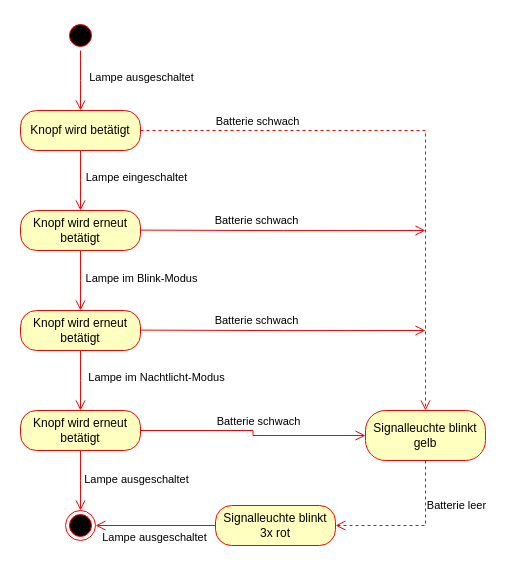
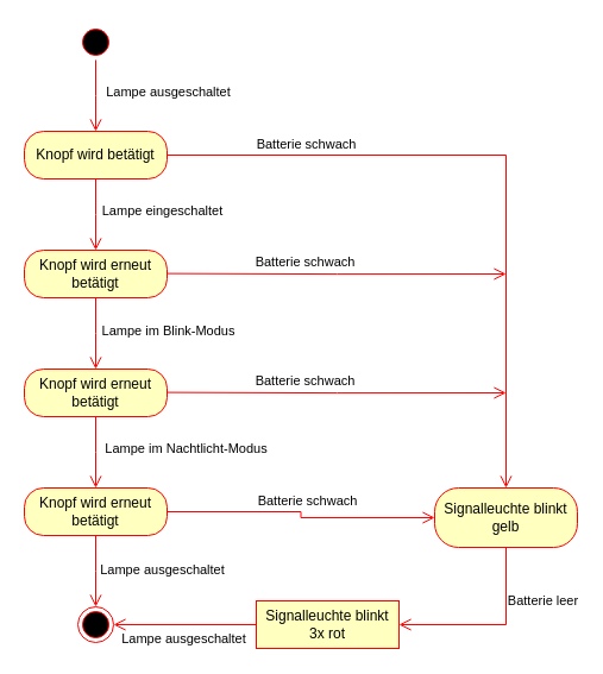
- <mxCell id="18" value="" style="edgeStyle=orthogonalEdgeStyle;html=1;verticalAlign=bottom;endArrow=open;endSize=8;strokeColor=#ff0000;rounded=0;exitX=1;exitY=0.5;exitDx=0;exitDy=0;entryX=0.5;entryY=0;entryDx=0;entryDy=0;dashed=1;" edge="1" parent="1" source="5" target="20"><mxGeometry relative="1" as="geometry"><mxPoint x="325" y="130.26" as="targetPoint" /><mxPoint x="165" y="130" as="sourcePoint" /></mxGeometry></mxCell>
+ <mxCell id="18" value="" style="edgeStyle=orthogonalEdgeStyle;html=1;verticalAlign=bottom;endArrow=open;endSize=8;strokeColor=#ff0000;rounded=0;exitX=1;exitY=0.5;exitDx=0;exitDy=0;entryX=0.5;entryY=0;entryDx=0;entryDy=0;" edge="1" parent="1" source="5" target="20"><mxGeometry relative="1" as="geometry"><mxPoint x="325" y="130.26" as="targetPoint" /><mxPoint x="165" y="130" as="sourcePoint" /></mxGeometry></mxCell>
- <mxCell id="25" value="Signalleuchte blinkt 3x rot" style="rounded=1;whiteSpace=wrap;html=1;arcSize=40;fontColor=#000000;fillColor=#ffffc0;strokeColor=#ff0000;" vertex="1" parent="1"><mxGeometry x="215" y="505" width="120" height="40" as="geometry" /></mxCell>
+ <mxCell id="25" value="Signalleuchte blinkt 3x rot" style="whiteSpace=wrap;html=1;arcSize=40;fontColor=#000000;fillColor=#ffffc0;strokeColor=#ff0000;rounded=0;" vertex="1" parent="1"><mxGeometry x="215" y="505" width="120" height="40" as="geometry" /></mxCell>
- <mxCell id="21" value="" style="edgeStyle=orthogonalEdgeStyle;html=1;verticalAlign=bottom;endArrow=open;endSize=8;strokeColor=#ff0000;rounded=0;entryX=1;entryY=0.5;entryDx=0;entryDy=0;exitX=0.5;exitY=1;exitDx=0;exitDy=0;dashed=1;" edge="1" source="20" parent="1" target="25"><mxGeometry relative="1" as="geometry"><mxPoint x="385" y="210" as="targetPoint" /></mxGeometry></mxCell>
+ <mxCell id="21" value="" style="edgeStyle=orthogonalEdgeStyle;html=1;verticalAlign=bottom;endArrow=open;endSize=8;strokeColor=#ff0000;rounded=0;entryX=1;entryY=0.5;entryDx=0;entryDy=0;exitX=0.5;exitY=1;exitDx=0;exitDy=0;" edge="1" source="20" parent="1" target="25"><mxGeometry relative="1" as="geometry"><mxPoint x="385" y="210" as="targetPoint" /></mxGeometry></mxCell>
